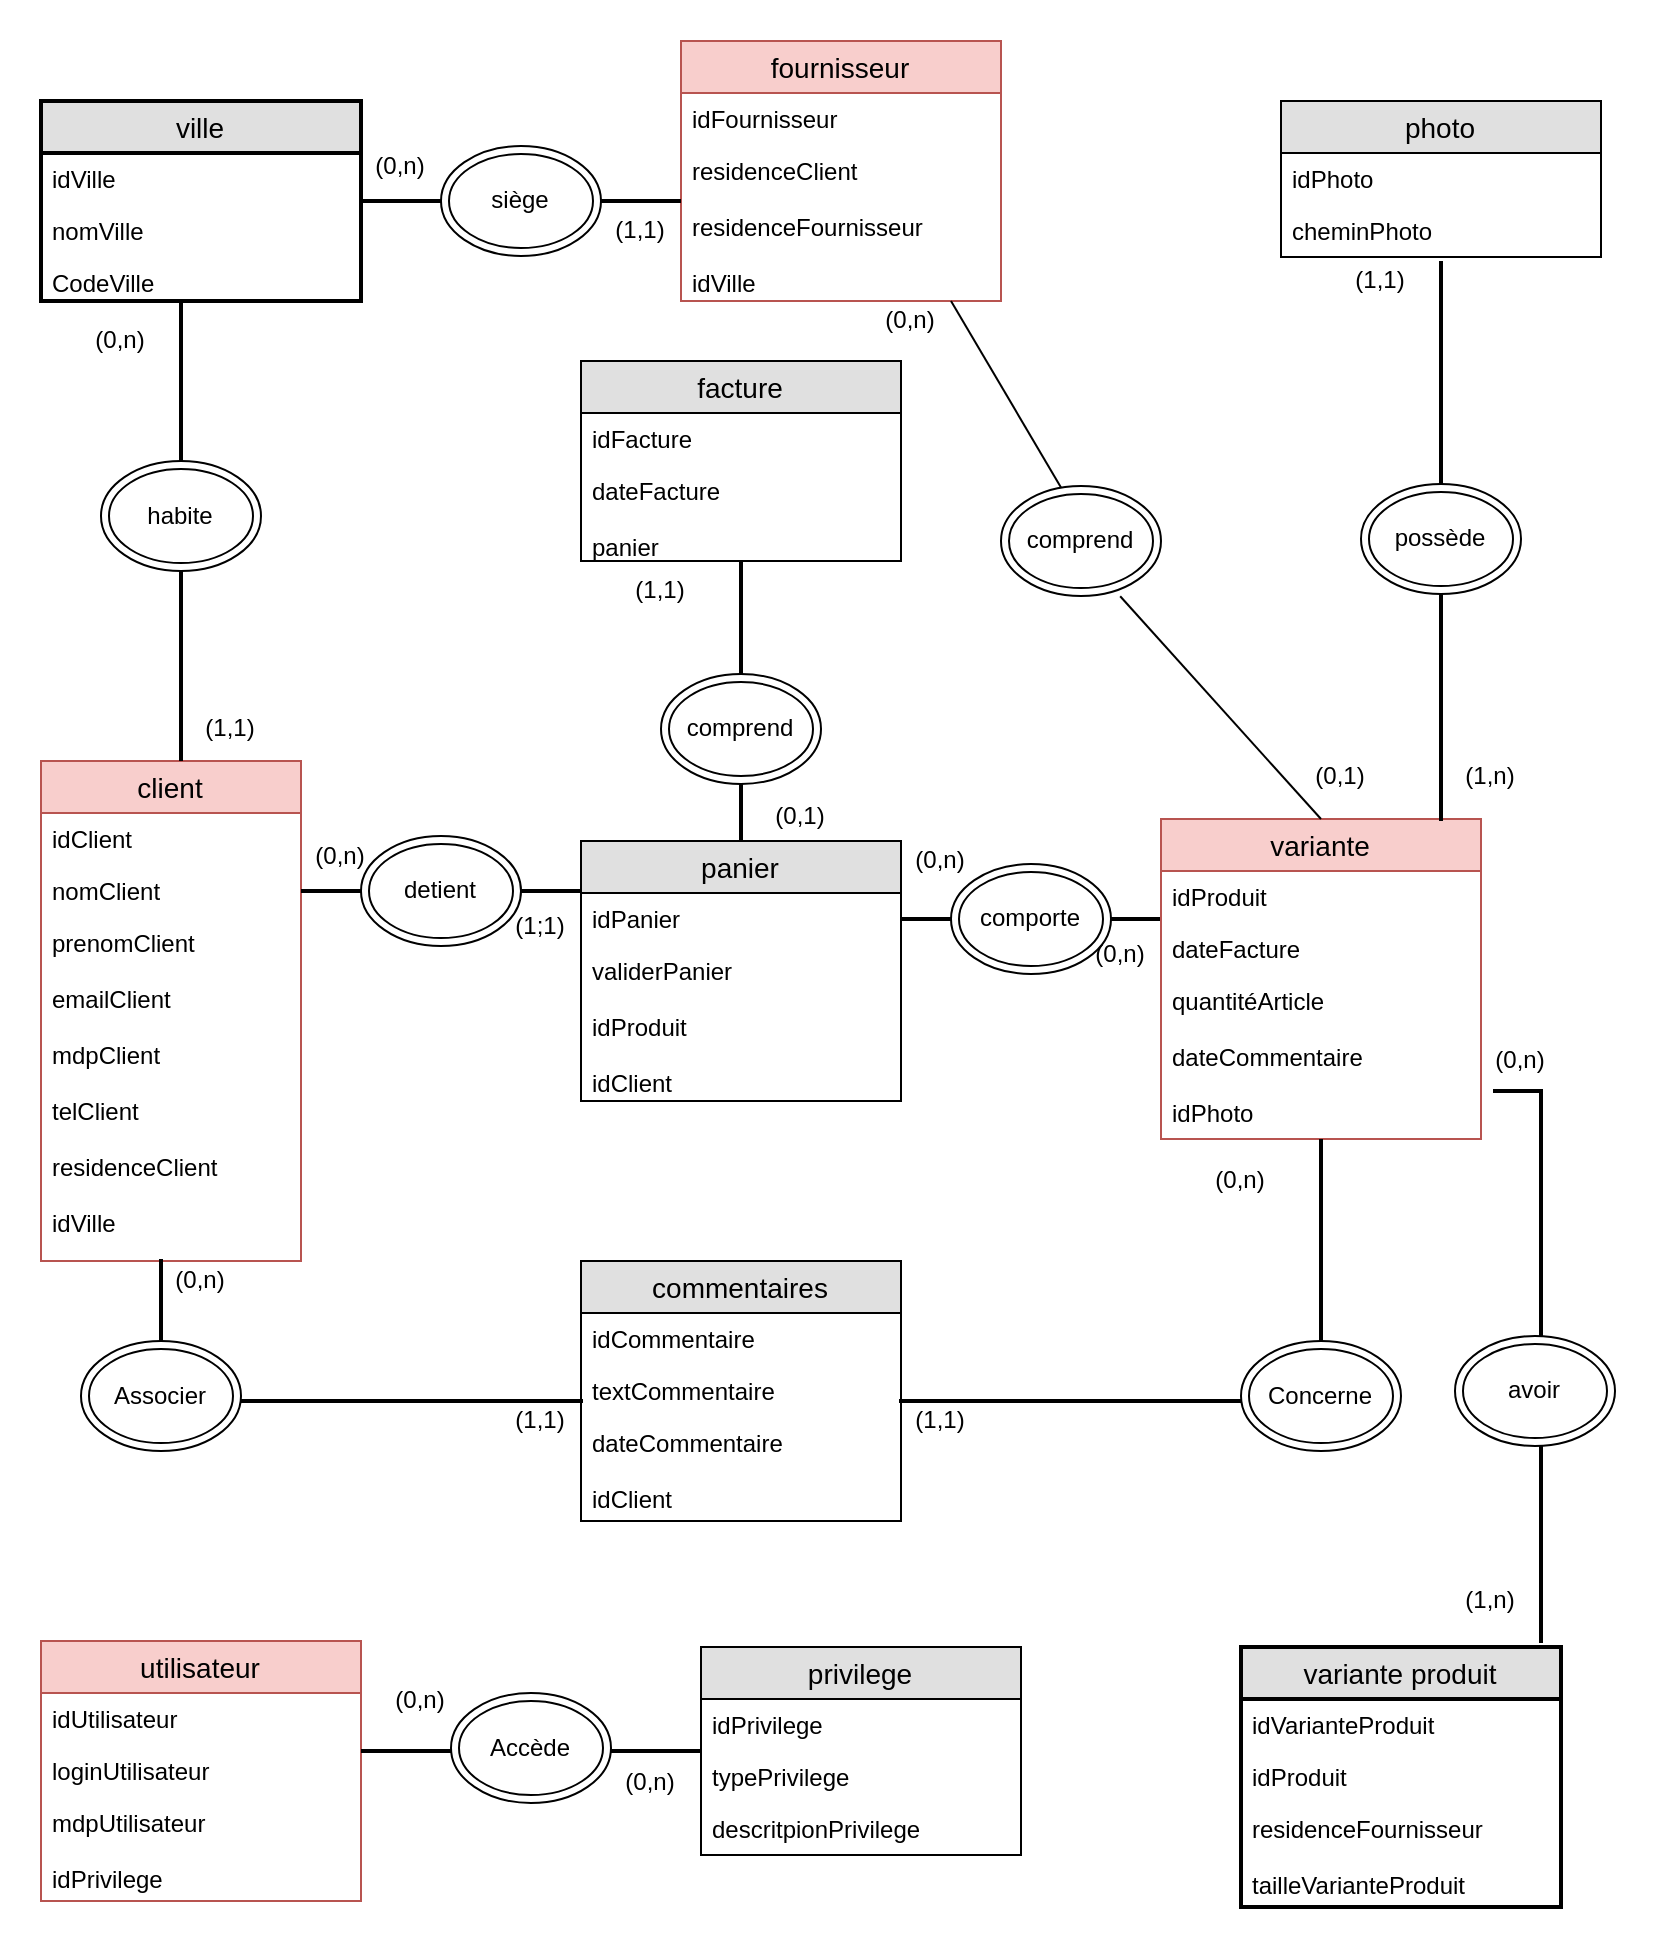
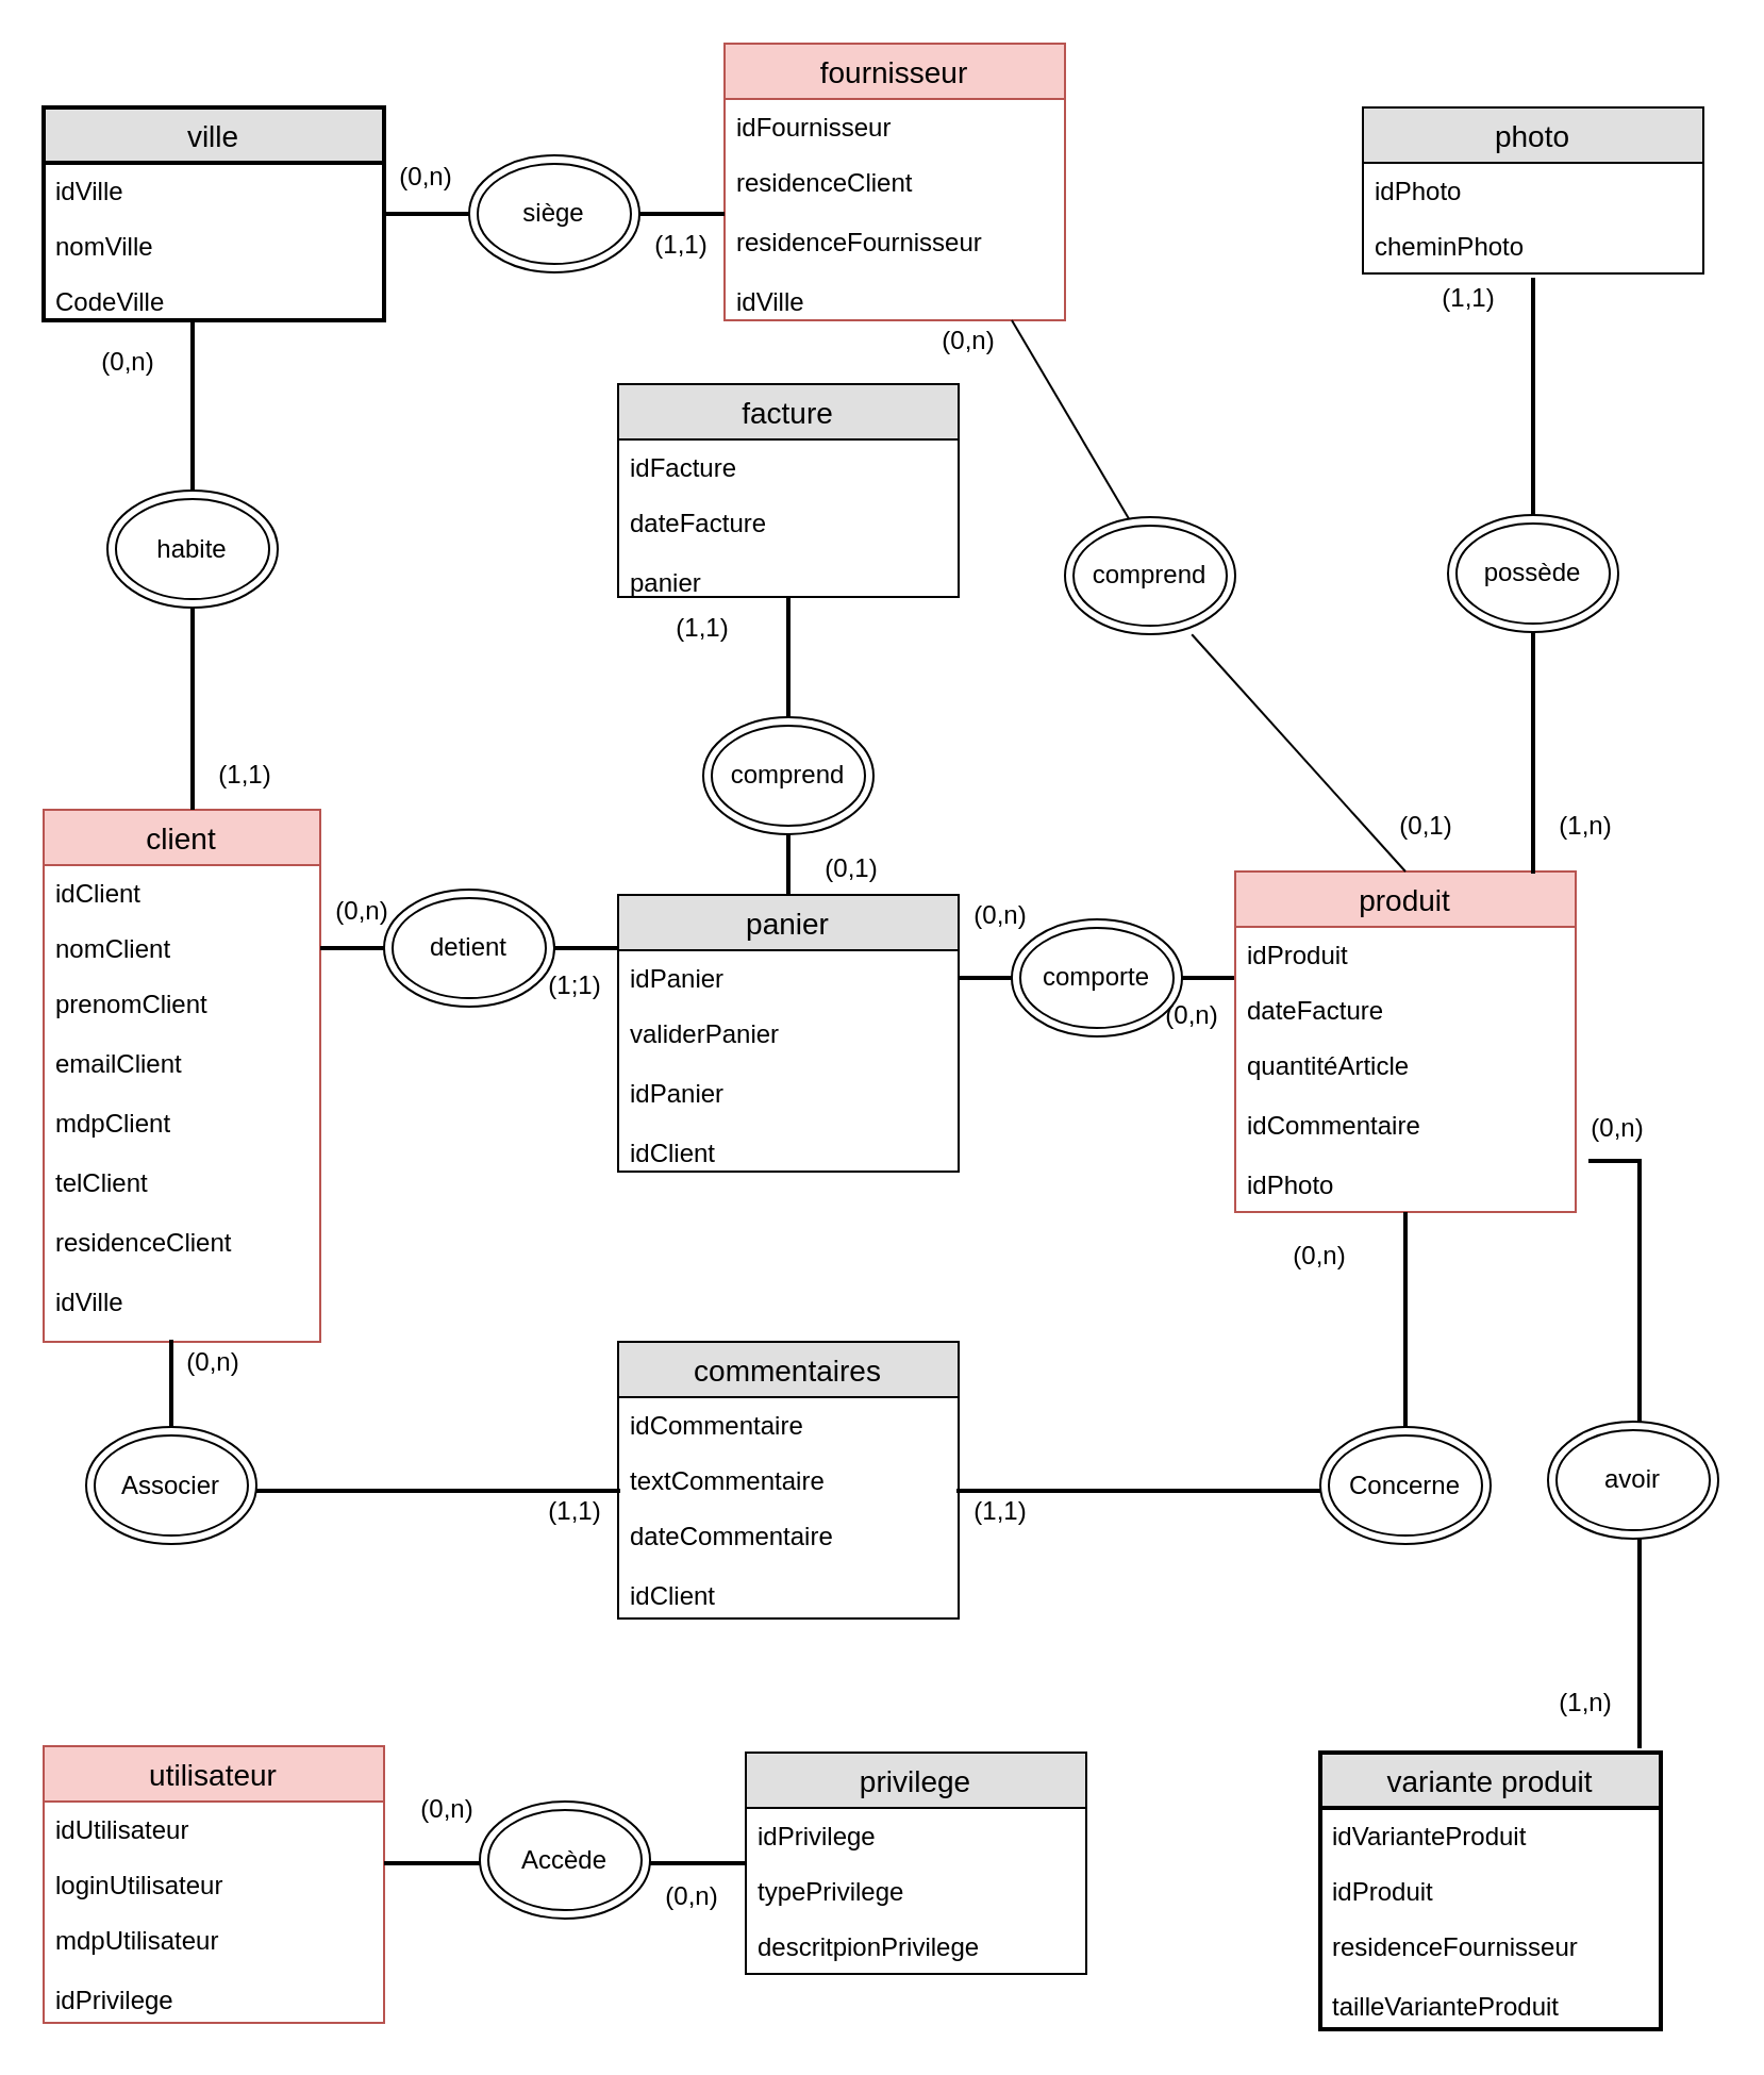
- <mxCell id="20" value="variante" style="swimlane;fontStyle=0;childLayout=stackLayout;horizontal=1;startSize=26;fillColor=#f8cecc;horizontalStack=0;resizeParent=1;resizeParentMax=0;resizeLast=0;collapsible=1;marginBottom=0;swimlaneFillColor=#ffffff;align=center;fontSize=14;strokeColor=#b85450;" parent="1" vertex="1"><mxGeometry x="580" y="409" width="160" height="160" as="geometry" /></mxCell>
+ <mxCell id="20" value="produit" style="swimlane;fontStyle=0;childLayout=stackLayout;horizontal=1;startSize=26;fillColor=#f8cecc;horizontalStack=0;resizeParent=1;resizeParentMax=0;resizeLast=0;collapsible=1;marginBottom=0;swimlaneFillColor=#ffffff;align=center;fontSize=14;strokeColor=#b85450;" parent="1" vertex="1"><mxGeometry x="580" y="409" width="160" height="160" as="geometry" /></mxCell>
- <mxCell id="8" value="validerPanier&#10;&#10;idProduit&#10;&#10;idClient" style="text;strokeColor=none;fillColor=none;spacingLeft=4;spacingRight=4;overflow=hidden;rotatable=0;points=[[0,0.5],[1,0.5]];portConstraint=eastwest;fontSize=12;" parent="6" vertex="1"><mxGeometry y="52" width="160" height="78" as="geometry" /></mxCell>
+ <mxCell id="8" value="validerPanier&#10;&#10;idPanier&#10;&#10;idClient" style="text;strokeColor=none;fillColor=none;spacingLeft=4;spacingRight=4;overflow=hidden;rotatable=0;points=[[0,0.5],[1,0.5]];portConstraint=eastwest;fontSize=12;" parent="6" vertex="1"><mxGeometry y="52" width="160" height="78" as="geometry" /></mxCell>
- <mxCell id="23" value="quantitéArticle&#10;&#10;dateCommentaire&#10;&#10;idPhoto" style="text;strokeColor=none;fillColor=none;spacingLeft=4;spacingRight=4;overflow=hidden;rotatable=0;points=[[0,0.5],[1,0.5]];portConstraint=eastwest;fontSize=12;" parent="20" vertex="1"><mxGeometry y="78" width="160" height="82" as="geometry" /></mxCell>
+ <mxCell id="23" value="quantitéArticle&#10;&#10;idCommentaire&#10;&#10;idPhoto" style="text;strokeColor=none;fillColor=none;spacingLeft=4;spacingRight=4;overflow=hidden;rotatable=0;points=[[0,0.5],[1,0.5]];portConstraint=eastwest;fontSize=12;" parent="20" vertex="1"><mxGeometry y="78" width="160" height="82" as="geometry" /></mxCell>
